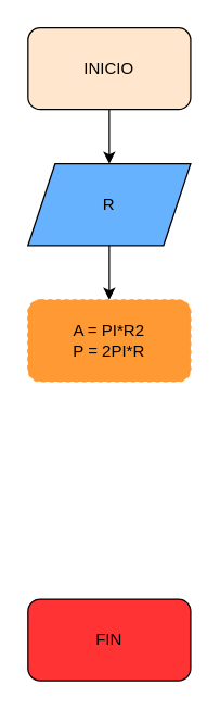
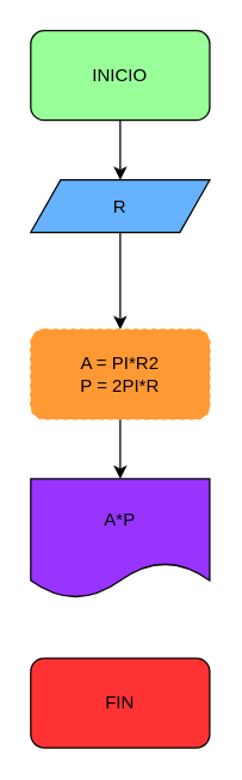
- <mxCell id="3" value="INICIO" style="rounded=1;whiteSpace=wrap;html=1;fillColor=#ffe6cc;" vertex="1" parent="1"><mxGeometry x="20" y="20" width="120" height="60" as="geometry" /></mxCell>
+ <mxCell id="3" value="INICIO" style="rounded=1;whiteSpace=wrap;html=1;fillColor=#99FF99;" vertex="1" parent="1"><mxGeometry x="20" y="20" width="120" height="60" as="geometry" /></mxCell>
- <mxCell id="5" value="R" style="shape=parallelogram;perimeter=parallelogramPerimeter;whiteSpace=wrap;html=1;fixedSize=1;fillColor=#66B2FF;" vertex="1" parent="1"><mxGeometry x="20" y="120" width="120" height="60" as="geometry" /></mxCell>
+ <mxCell id="5" value="R" style="shape=parallelogram;perimeter=parallelogramPerimeter;whiteSpace=wrap;html=1;fixedSize=1;fillColor=#66B2FF;" vertex="1" parent="1"><mxGeometry x="20" y="120" width="120" height="35" as="geometry" /></mxCell>
+ <mxCell id="6" value="" style="edgeStyle=none;html=1;" edge="1" parent="1" source="7" target="8"><mxGeometry relative="1" as="geometry" /></mxCell>
+ <mxCell id="8" value="A*P" style="shape=document;whiteSpace=wrap;html=1;boundedLbl=1;fillColor=#9933FF;" vertex="1" parent="1"><mxGeometry x="20" y="320" width="120" height="80" as="geometry" /></mxCell>
